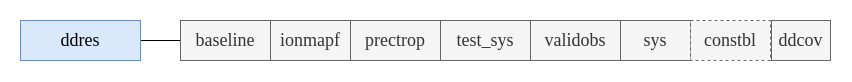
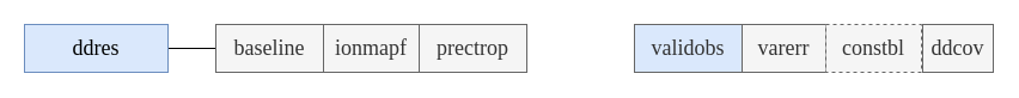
- <mxCell id="7" value="&lt;font face=&quot;Lucida Console&quot;&gt;&lt;span style=&quot;font-size: 18px;&quot;&gt;test_sys&lt;/span&gt;&lt;/font&gt;" style="rounded=0;whiteSpace=wrap;html=1;fillColor=#f5f5f5;strokeColor=#666666;fontColor=#333333;" vertex="1" parent="1"><mxGeometry x="440" y="20" width="90" height="40" as="geometry" /></mxCell>
- <mxCell id="8" value="&lt;font face=&quot;Lucida Console&quot;&gt;&lt;span style=&quot;font-size: 18px;&quot;&gt;validobs&lt;/span&gt;&lt;/font&gt;" style="rounded=0;whiteSpace=wrap;html=1;fillColor=#f5f5f5;strokeColor=#666666;fontColor=#333333;" vertex="1" parent="1"><mxGeometry x="530" y="20" width="90" height="40" as="geometry" /></mxCell>
+ <mxCell id="8" value="&lt;font face=&quot;Lucida Console&quot;&gt;&lt;span style=&quot;font-size: 18px;&quot;&gt;validobs&lt;/span&gt;&lt;/font&gt;" style="rounded=0;whiteSpace=wrap;html=1;fillColor=#dae8fc;strokeColor=#666666;fontColor=#333333;" vertex="1" parent="1"><mxGeometry x="530" y="20" width="90" height="40" as="geometry" /></mxCell>
- <mxCell id="9" value="&lt;font face=&quot;Lucida Console&quot;&gt;&lt;span style=&quot;font-size: 18px;&quot;&gt;sys&lt;/span&gt;&lt;/font&gt;" style="rounded=0;whiteSpace=wrap;html=1;fillColor=#f5f5f5;strokeColor=#666666;fontColor=#333333;" vertex="1" parent="1"><mxGeometry x="620" y="20" width="70" height="40" as="geometry" /></mxCell>
+ <mxCell id="9" value="&lt;font face=&quot;Lucida Console&quot;&gt;&lt;span style=&quot;font-size: 18px;&quot;&gt;varerr&lt;/span&gt;&lt;/font&gt;" style="rounded=0;whiteSpace=wrap;html=1;fillColor=#f5f5f5;strokeColor=#666666;fontColor=#333333;" vertex="1" parent="1"><mxGeometry x="620" y="20" width="70" height="40" as="geometry" /></mxCell>
